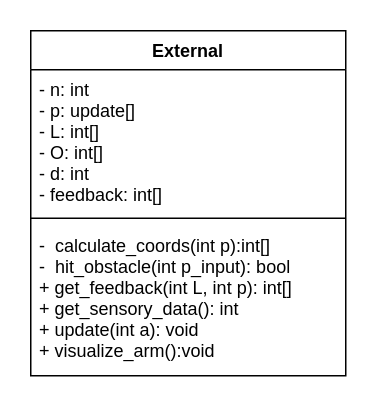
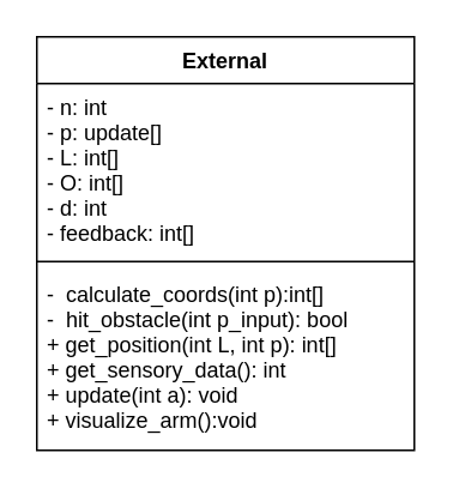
- <mxCell id="5" value="-  calculate_coords(int p):int[]&#10;-  hit_obstacle(int p_input): bool&#10;+ get_feedback(int L, int p): int[]&#10;+ get_sensory_data(): int&#10;+ update(int a): void&#10;+ visualize_arm():void" style="text;strokeColor=none;fillColor=none;align=left;verticalAlign=top;spacingLeft=4;spacingRight=4;overflow=hidden;rotatable=0;points=[[0,0.5],[1,0.5]];portConstraint=eastwest;" parent="2" vertex="1"><mxGeometry y="130" width="210" height="100" as="geometry" /></mxCell>
+ <mxCell id="5" value="-  calculate_coords(int p):int[]&#10;-  hit_obstacle(int p_input): bool&#10;+ get_position(int L, int p): int[]&#10;+ get_sensory_data(): int&#10;+ update(int a): void&#10;+ visualize_arm():void" style="text;strokeColor=none;fillColor=none;align=left;verticalAlign=top;spacingLeft=4;spacingRight=4;overflow=hidden;rotatable=0;points=[[0,0.5],[1,0.5]];portConstraint=eastwest;" parent="2" vertex="1"><mxGeometry y="130" width="210" height="100" as="geometry" /></mxCell>
